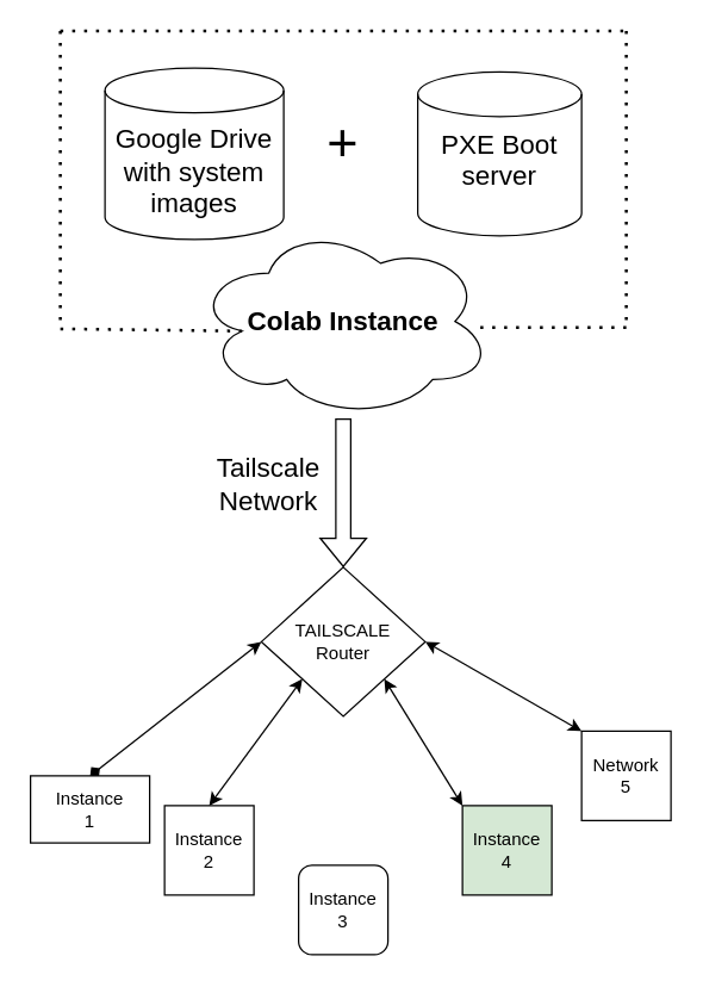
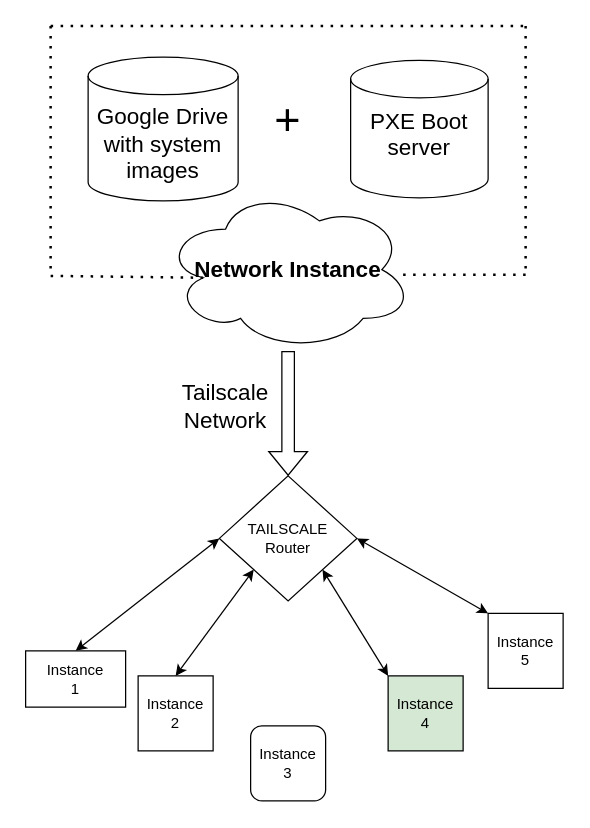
- <mxCell id="3" value="&lt;b&gt;&lt;font style=&quot;font-size: 18px;&quot;&gt;Colab Instance&lt;/font&gt;&lt;/b&gt;" style="ellipse;shape=cloud;whiteSpace=wrap;html=1;" vertex="1" parent="1"><mxGeometry x="130" y="150" width="200" height="130" as="geometry" /></mxCell>
+ <mxCell id="3" value="&lt;b&gt;&lt;font style=&quot;font-size: 18px;&quot;&gt;Network Instance&lt;/font&gt;&lt;/b&gt;" style="ellipse;shape=cloud;whiteSpace=wrap;html=1;" vertex="1" parent="1"><mxGeometry x="130" y="150" width="200" height="130" as="geometry" /></mxCell>
- <mxCell id="14" value="" style="endArrow=diamond;startArrow=classic;html=1;rounded=0;exitX=0;exitY=0.5;exitDx=0;exitDy=0;entryX=0.5;entryY=0;entryDx=0;entryDy=0;" edge="1" parent="1" source="12" target="17"><mxGeometry width="50" height="50" relative="1" as="geometry"><mxPoint x="240" y="490" as="sourcePoint" /><mxPoint x="70" y="510" as="targetPoint" /></mxGeometry></mxCell>
+ <mxCell id="14" value="" style="endArrow=classic;startArrow=classic;html=1;rounded=0;exitX=0;exitY=0.5;exitDx=0;exitDy=0;entryX=0.5;entryY=0;entryDx=0;entryDy=0;" edge="1" parent="1" source="12" target="17"><mxGeometry width="50" height="50" relative="1" as="geometry"><mxPoint x="240" y="490" as="sourcePoint" /><mxPoint x="70" y="510" as="targetPoint" /></mxGeometry></mxCell>
- <mxCell id="21" value="&lt;div&gt;Network&lt;/div&gt;&lt;div&gt;5&lt;/div&gt;" style="whiteSpace=wrap;html=1;aspect=fixed;" vertex="1" parent="1"><mxGeometry x="390" y="490" width="60" height="60" as="geometry" /></mxCell>
+ <mxCell id="21" value="&lt;div&gt;Instance&lt;/div&gt;&lt;div&gt;5&lt;/div&gt;" style="whiteSpace=wrap;html=1;aspect=fixed;" vertex="1" parent="1"><mxGeometry x="390" y="490" width="60" height="60" as="geometry" /></mxCell>
